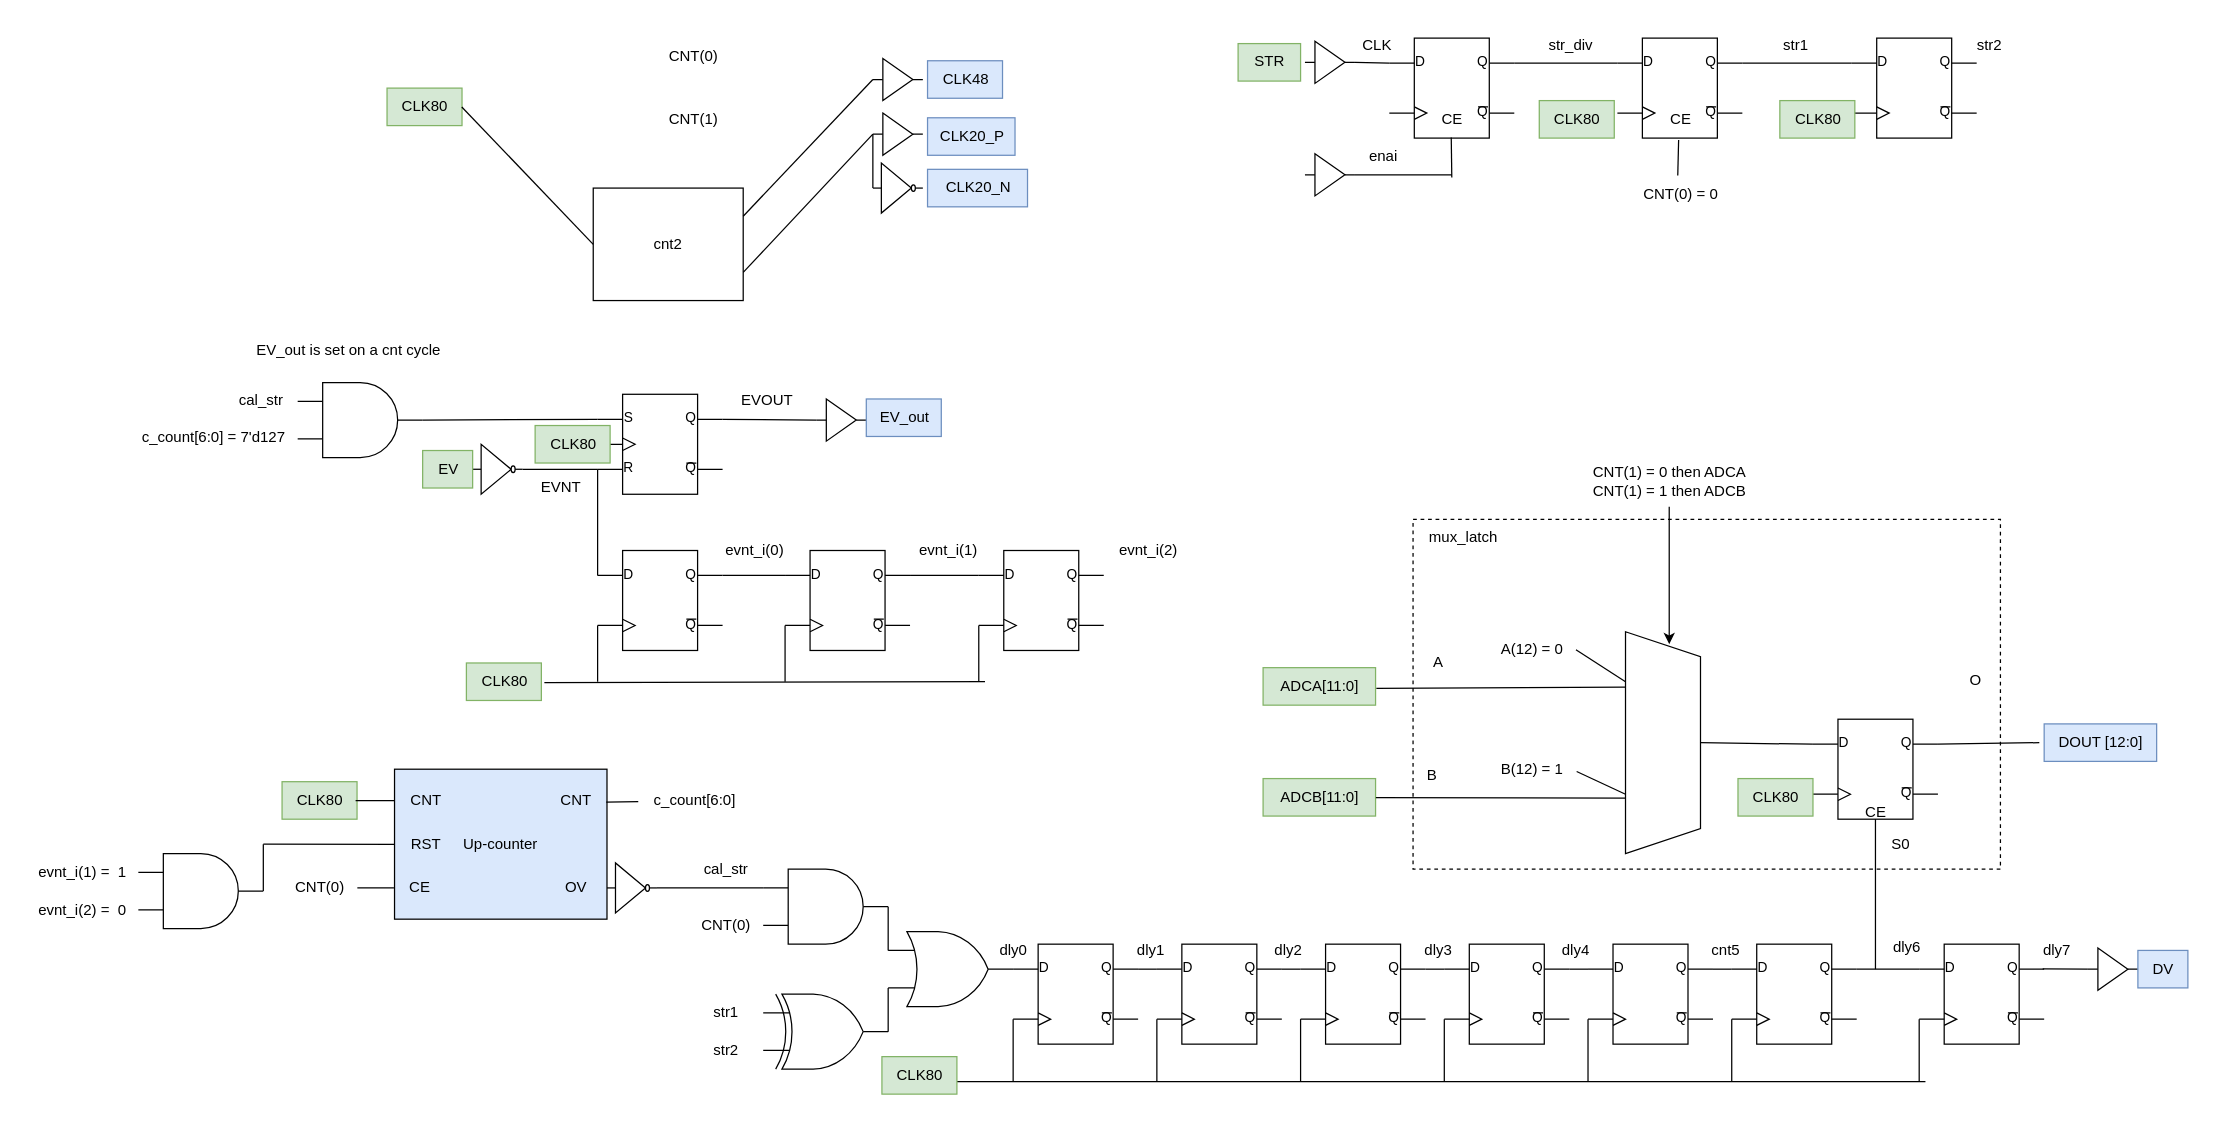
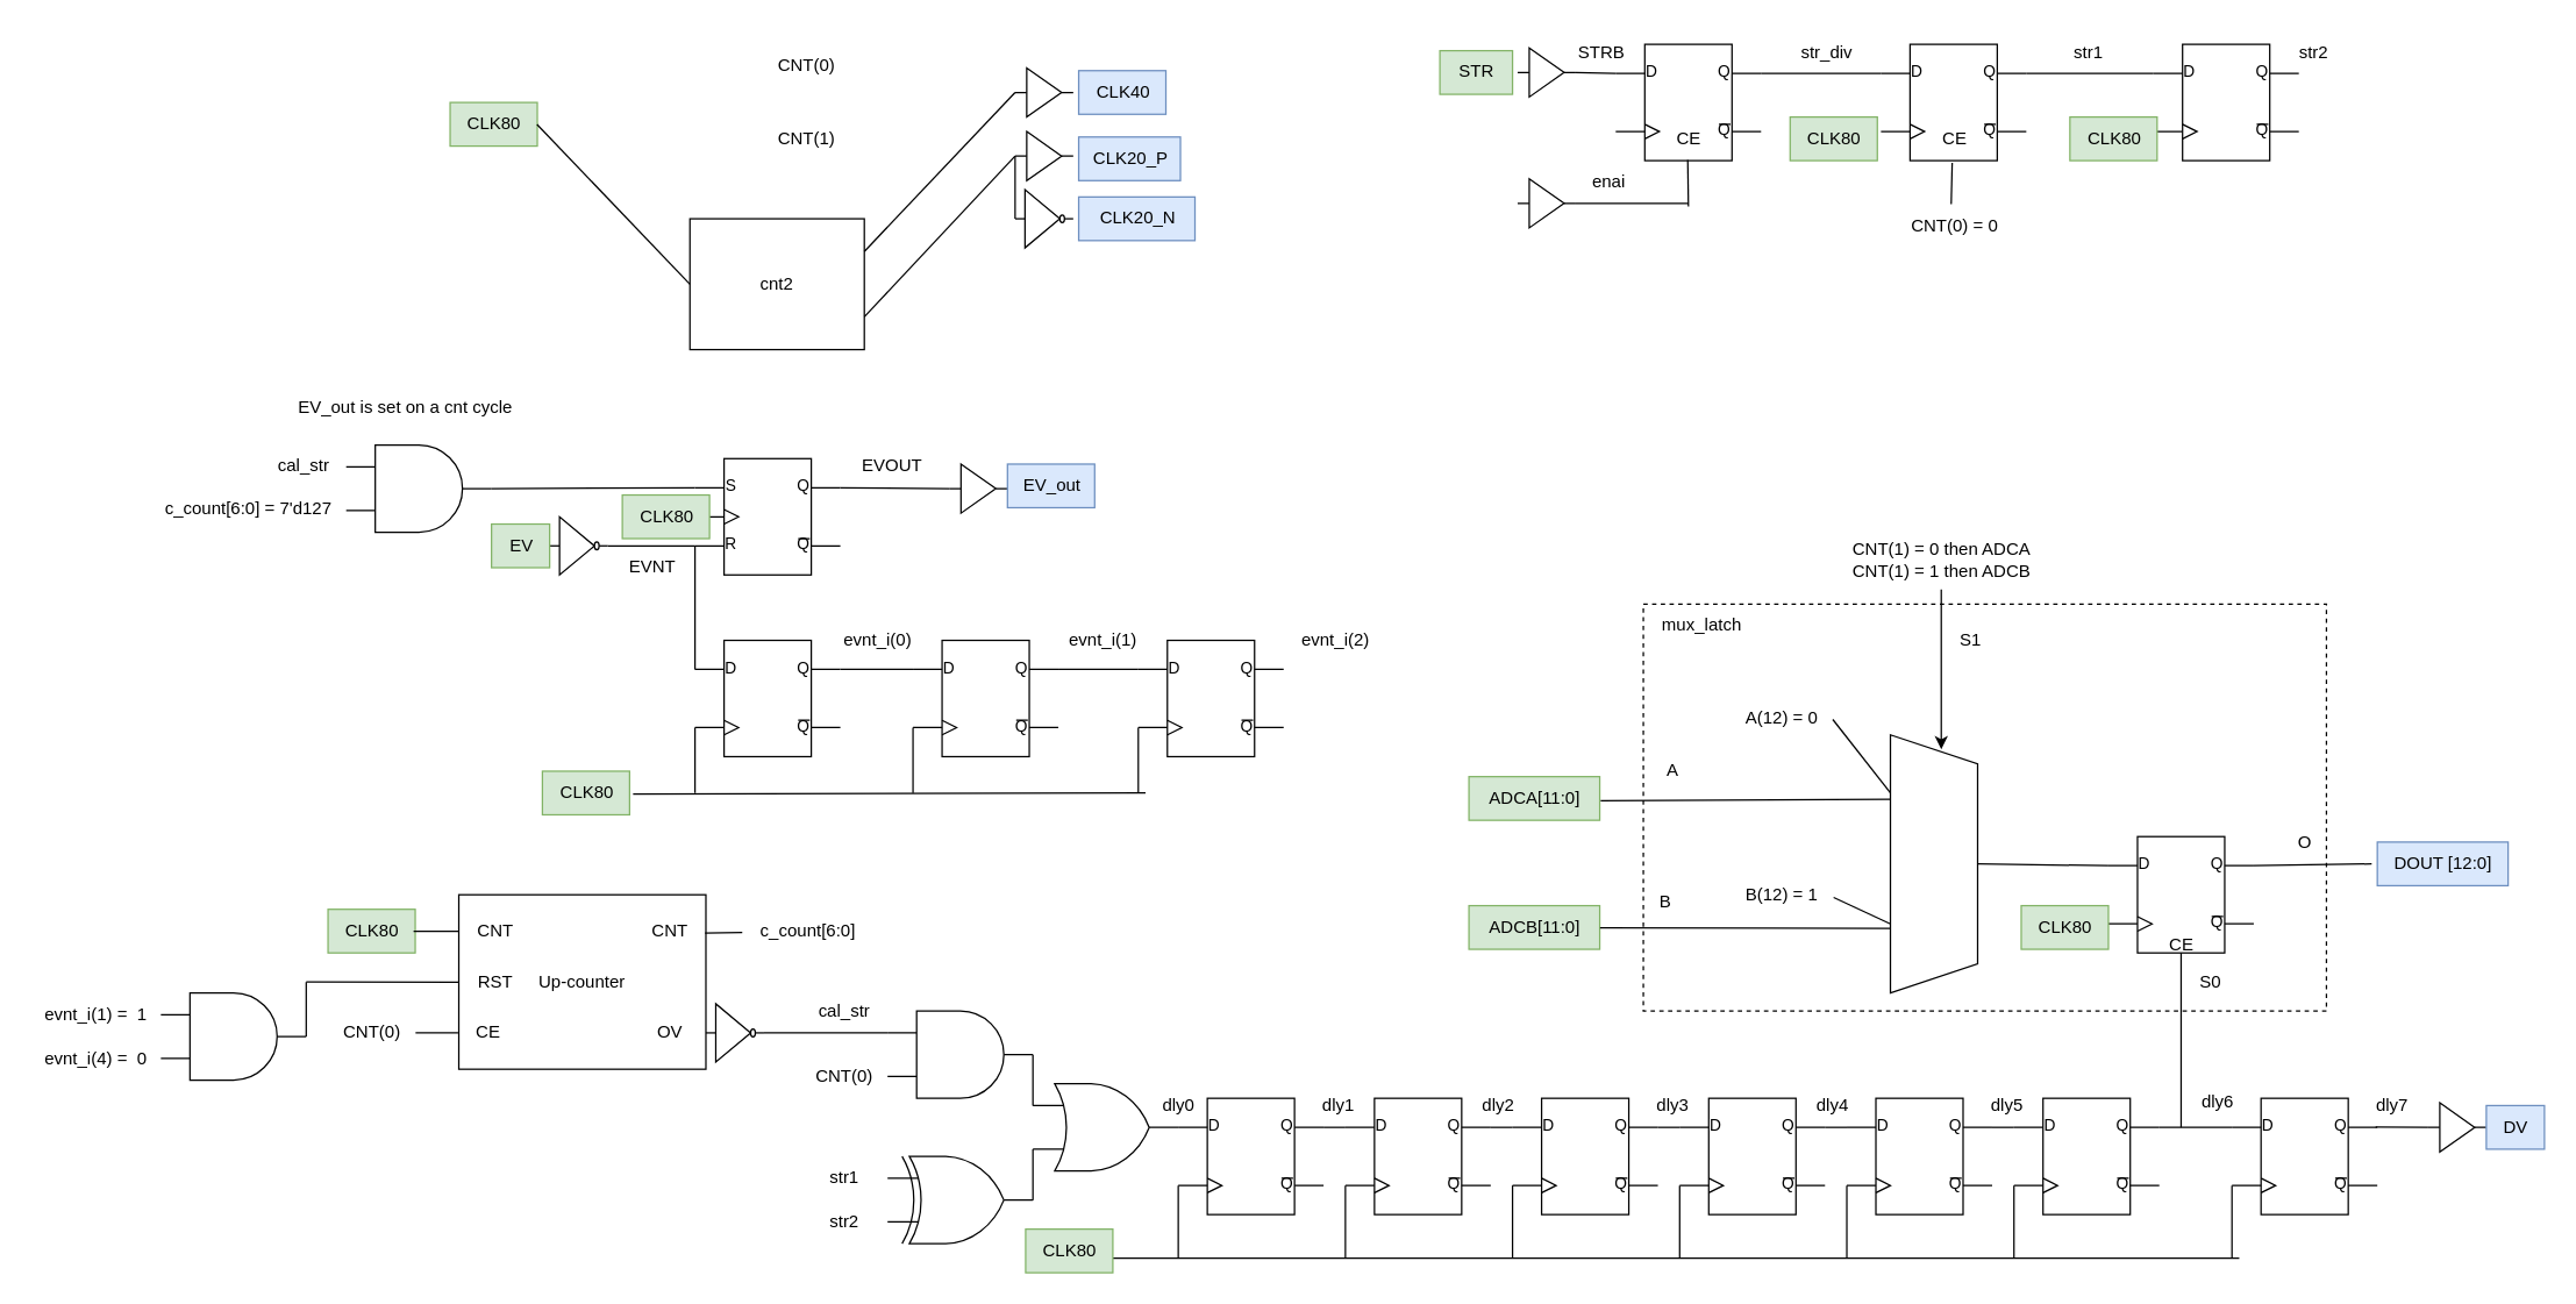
- <mxCell id="146" value="CLK" style="text;html=1;align=center;verticalAlign=middle;resizable=0;points=[];autosize=1;strokeColor=none;fillColor=none;" vertex="1" parent="1"><mxGeometry x="1071" y="20.5" width="60" height="30" as="geometry" /></mxCell>
+ <mxCell id="146" value="STRB" style="text;html=1;align=center;verticalAlign=middle;resizable=0;points=[];autosize=1;strokeColor=none;fillColor=none;" vertex="1" parent="1"><mxGeometry x="1071" y="20.5" width="60" height="30" as="geometry" /></mxCell>
- <mxCell id="124" value="CLK48" style="text;html=1;align=center;verticalAlign=middle;resizable=0;points=[];autosize=1;strokeColor=#6c8ebf;fillColor=#dae8fc;" parent="1" vertex="1"><mxGeometry x="741.5" y="48.12" width="60" height="30" as="geometry" /></mxCell>
+ <mxCell id="124" value="CLK40" style="text;html=1;align=center;verticalAlign=middle;resizable=0;points=[];autosize=1;strokeColor=#6c8ebf;fillColor=#dae8fc;" parent="1" vertex="1"><mxGeometry x="741.5" y="48.12" width="60" height="30" as="geometry" /></mxCell>
+ <mxCell id="104" value="S1" style="text;html=1;align=center;verticalAlign=middle;resizable=0;points=[];autosize=1;strokeColor=none;fillColor=none;" parent="1" vertex="1"><mxGeometry x="1335" y="425" width="40" height="30" as="geometry" /></mxCell>
- <mxCell id="97" value="A(12) = 0" style="text;html=1;align=center;verticalAlign=middle;resizable=0;points=[];autosize=1;strokeColor=none;fillColor=none;" parent="1" vertex="1"><mxGeometry x="1190" y="503.75" width="70" height="30" as="geometry" /></mxCell>
+ <mxCell id="97" value="A(12) = 0" style="text;html=1;align=center;verticalAlign=middle;resizable=0;points=[];autosize=1;strokeColor=none;fillColor=none;" parent="1" vertex="1"><mxGeometry x="1190" y="478.75" width="70" height="30" as="geometry" /></mxCell>
- <mxCell id="112" value="O" style="text;html=1;align=center;verticalAlign=middle;resizable=0;points=[];autosize=1;strokeColor=none;fillColor=none;" parent="1" vertex="1"><mxGeometry x="1565" y="528.75" width="30" height="30" as="geometry" /></mxCell>
+ <mxCell id="112" value="O" style="text;html=1;align=center;verticalAlign=middle;resizable=0;points=[];autosize=1;strokeColor=none;fillColor=none;" parent="1" vertex="1"><mxGeometry x="1570" y="563.75" width="30" height="30" as="geometry" /></mxCell>
- <mxCell id="58" value="Up-counter" style="rounded=0;whiteSpace=wrap;html=1;fillColor=#dae8fc;" parent="1" vertex="1"><mxGeometry x="315" y="615" width="170" height="120" as="geometry" /></mxCell>
+ <mxCell id="58" value="Up-counter" style="rounded=0;whiteSpace=wrap;html=1;" parent="1" vertex="1"><mxGeometry x="315" y="615" width="170" height="120" as="geometry" /></mxCell>
- <mxCell id="70" value="evnt_i(2) =&amp;nbsp; 0" style="text;html=1;align=center;verticalAlign=middle;resizable=0;points=[];autosize=1;strokeColor=none;fillColor=none;" parent="1" vertex="1"><mxGeometry x="20" y="712.5" width="90" height="30" as="geometry" /></mxCell>
+ <mxCell id="70" value="evnt_i(4) =&amp;nbsp; 0" style="text;html=1;align=center;verticalAlign=middle;resizable=0;points=[];autosize=1;strokeColor=none;fillColor=none;" parent="1" vertex="1"><mxGeometry x="20" y="712.5" width="90" height="30" as="geometry" /></mxCell>
- <mxCell id="24" value="cnt5" style="text;html=1;align=center;verticalAlign=middle;resizable=0;points=[];autosize=1;strokeColor=none;fillColor=none;" parent="1" vertex="1"><mxGeometry x="1355" y="745" width="50" height="30" as="geometry" /></mxCell>
+ <mxCell id="24" value="dly5" style="text;html=1;align=center;verticalAlign=middle;resizable=0;points=[];autosize=1;strokeColor=none;fillColor=none;" parent="1" vertex="1"><mxGeometry x="1355" y="745" width="50" height="30" as="geometry" /></mxCell>
